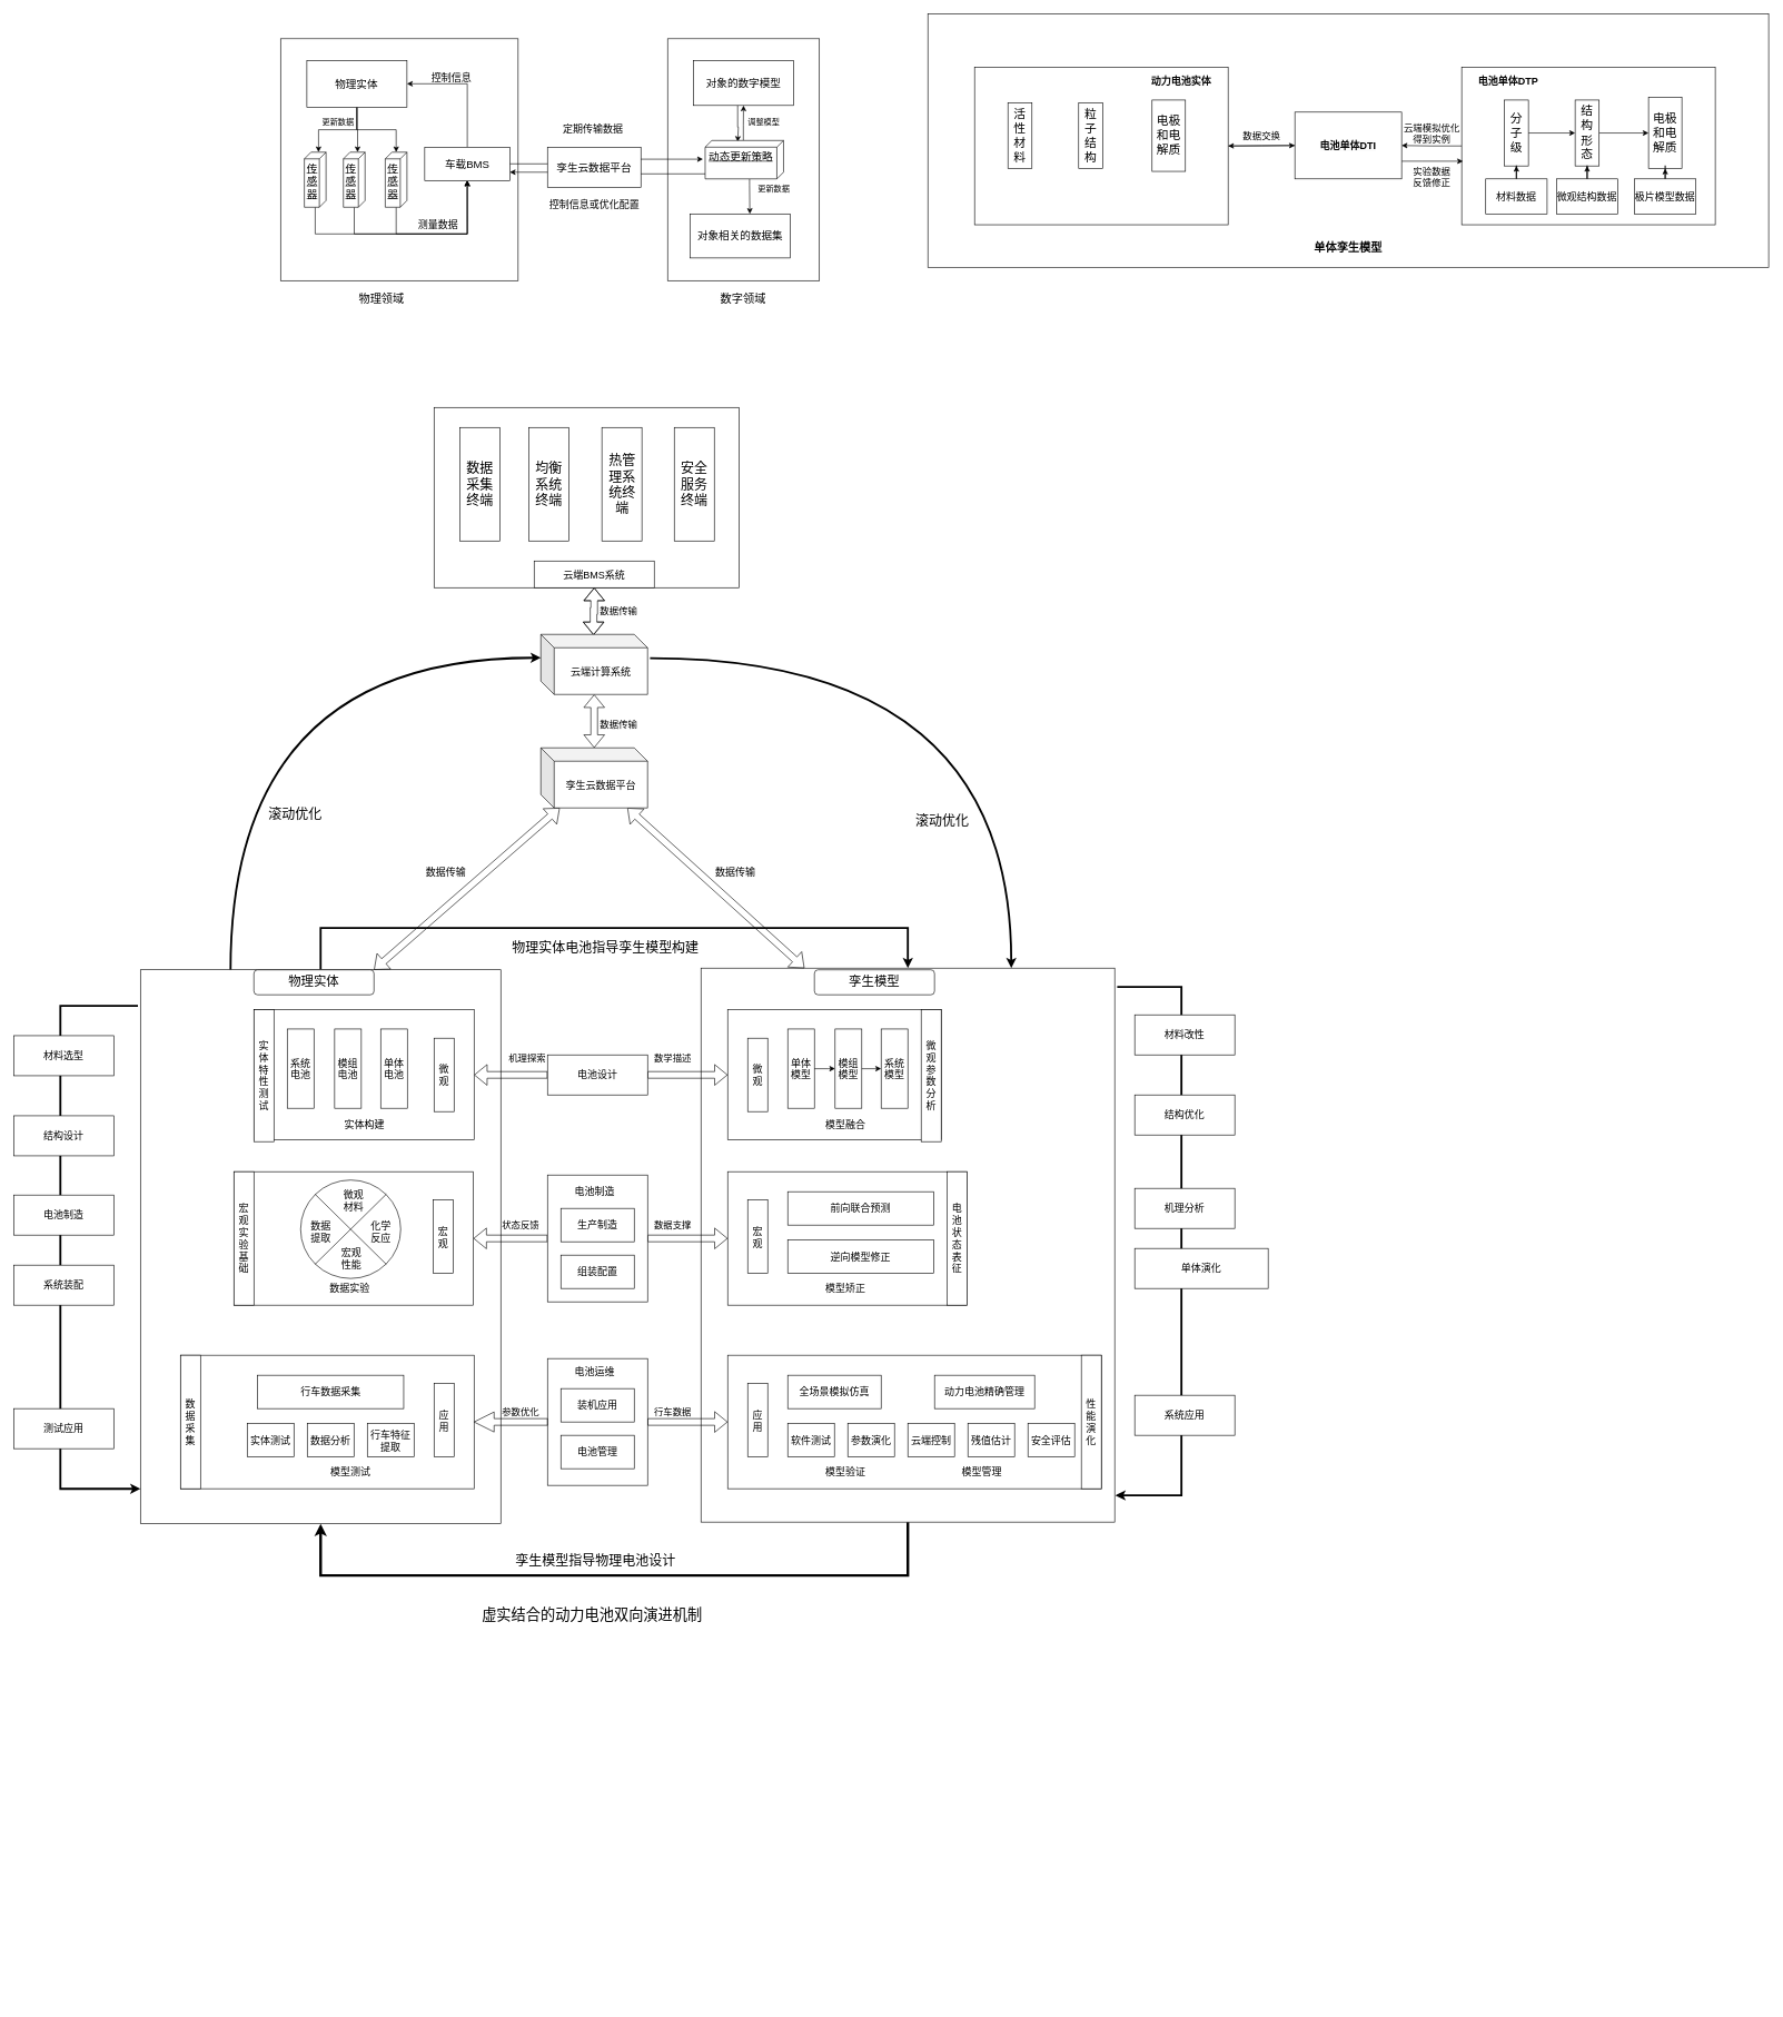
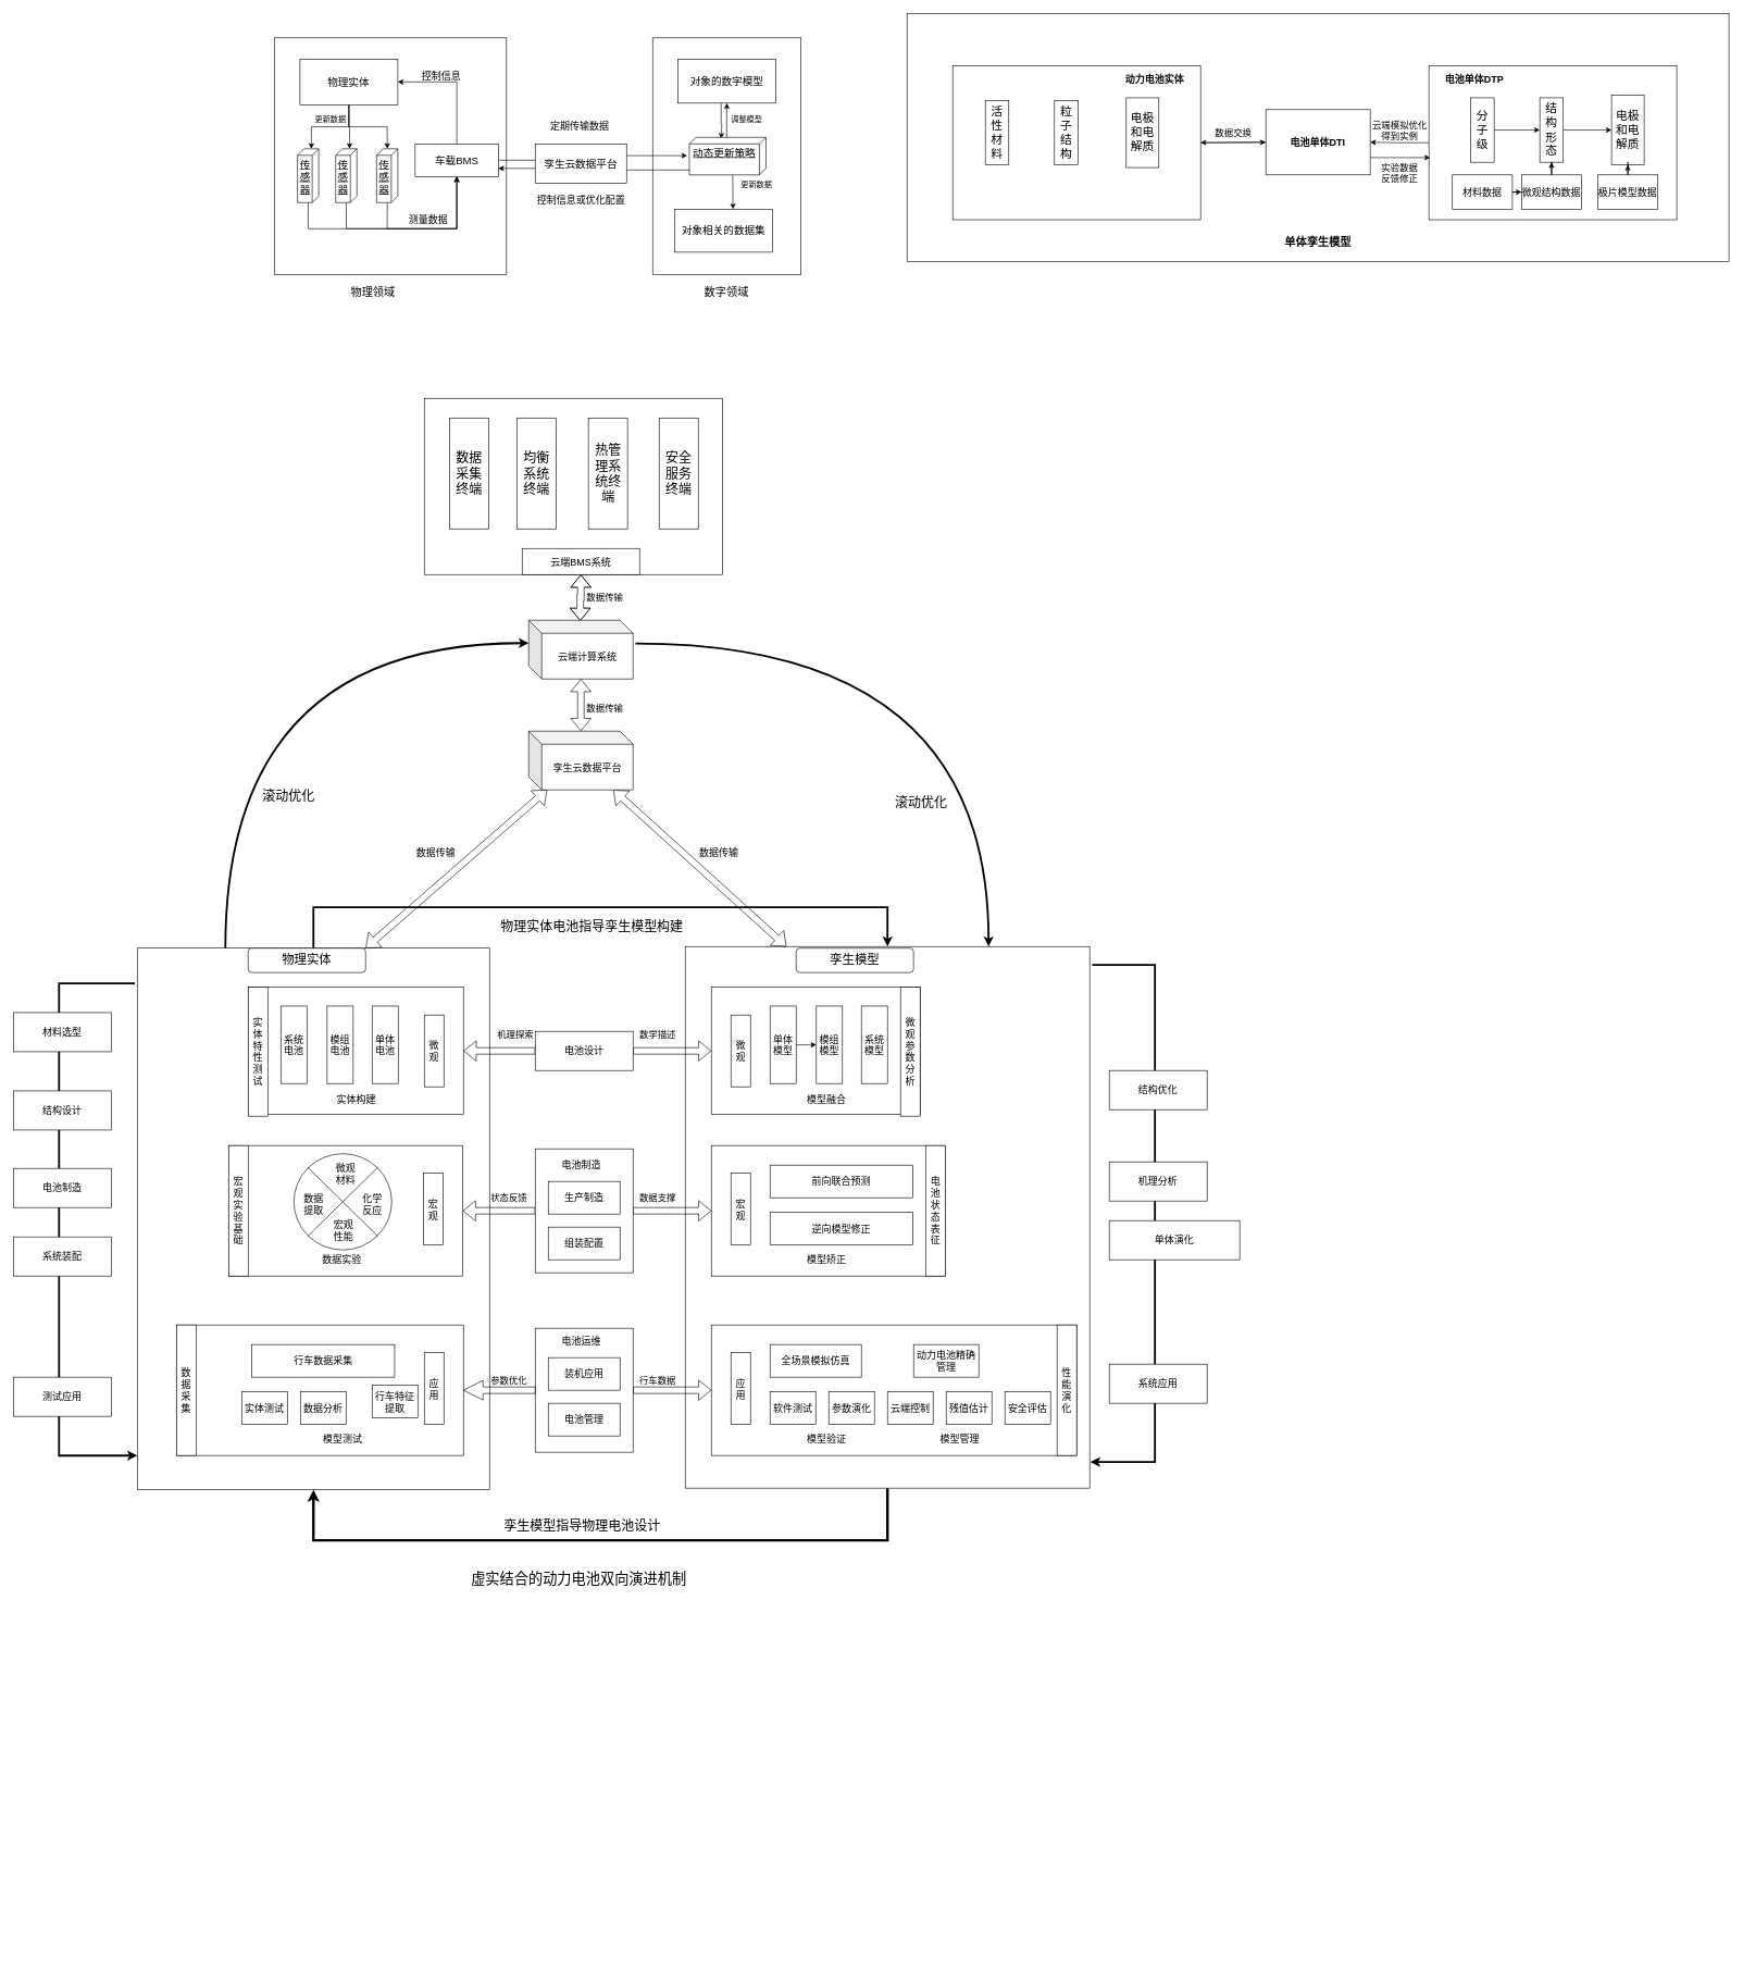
- <mxCell id="164" style="edgeStyle=orthogonalEdgeStyle;rounded=0;orthogonalLoop=1;jettySize=auto;html=1;entryX=0.5;entryY=1;entryDx=0;entryDy=0;" edge="1" parent="1" source="165" target="159"><mxGeometry relative="1" as="geometry" /></mxCell>
+ <mxCell id="164" style="edgeStyle=orthogonalEdgeStyle;rounded=0;orthogonalLoop=1;jettySize=auto;html=1;" edge="1" parent="1" source="165" target="167"><mxGeometry relative="1" as="geometry" /></mxCell>
- <mxCell id="118" value="&lt;font style=&quot;font-size: 15px;&quot;&gt;材料改性&lt;/font&gt;" style="rounded=0;whiteSpace=wrap;html=1;" parent="1" vertex="1"><mxGeometry x="1700" y="1520" width="150" height="60" as="geometry" /></mxCell>
- <mxCell id="85" style="edgeStyle=orthogonalEdgeStyle;rounded=0;orthogonalLoop=1;jettySize=auto;html=1;entryX=0;entryY=0.5;entryDx=0;entryDy=0;" parent="78" source="82" target="84" edge="1"><mxGeometry relative="1" as="geometry" /></mxCell>
- <mxCell id="70" value="&lt;font style=&quot;font-size: 15px;&quot;&gt;动力电池精确管理&lt;/font&gt;" style="rounded=0;whiteSpace=wrap;html=1;" parent="61" vertex="1"><mxGeometry x="310" y="30" width="150" height="50" as="geometry" /></mxCell>
+ <mxCell id="70" value="&lt;font style=&quot;font-size: 15px;&quot;&gt;动力电池精确管理&lt;/font&gt;" style="rounded=0;whiteSpace=wrap;html=1;" parent="61" vertex="1"><mxGeometry x="310" y="30" width="100" height="50" as="geometry" /></mxCell>
- <mxCell id="17" value="&lt;font style=&quot;font-size: 15px;&quot;&gt;行车特征提取&lt;/font&gt;" style="rounded=0;whiteSpace=wrap;html=1;" parent="12" vertex="1"><mxGeometry x="280" y="102.5" width="70" height="50" as="geometry" /></mxCell>
+ <mxCell id="17" value="&lt;font style=&quot;font-size: 15px;&quot;&gt;行车特征提取&lt;/font&gt;" style="rounded=0;whiteSpace=wrap;html=1;" parent="12" vertex="1"><mxGeometry x="300" y="92.5" width="70" height="50" as="geometry" /></mxCell>
